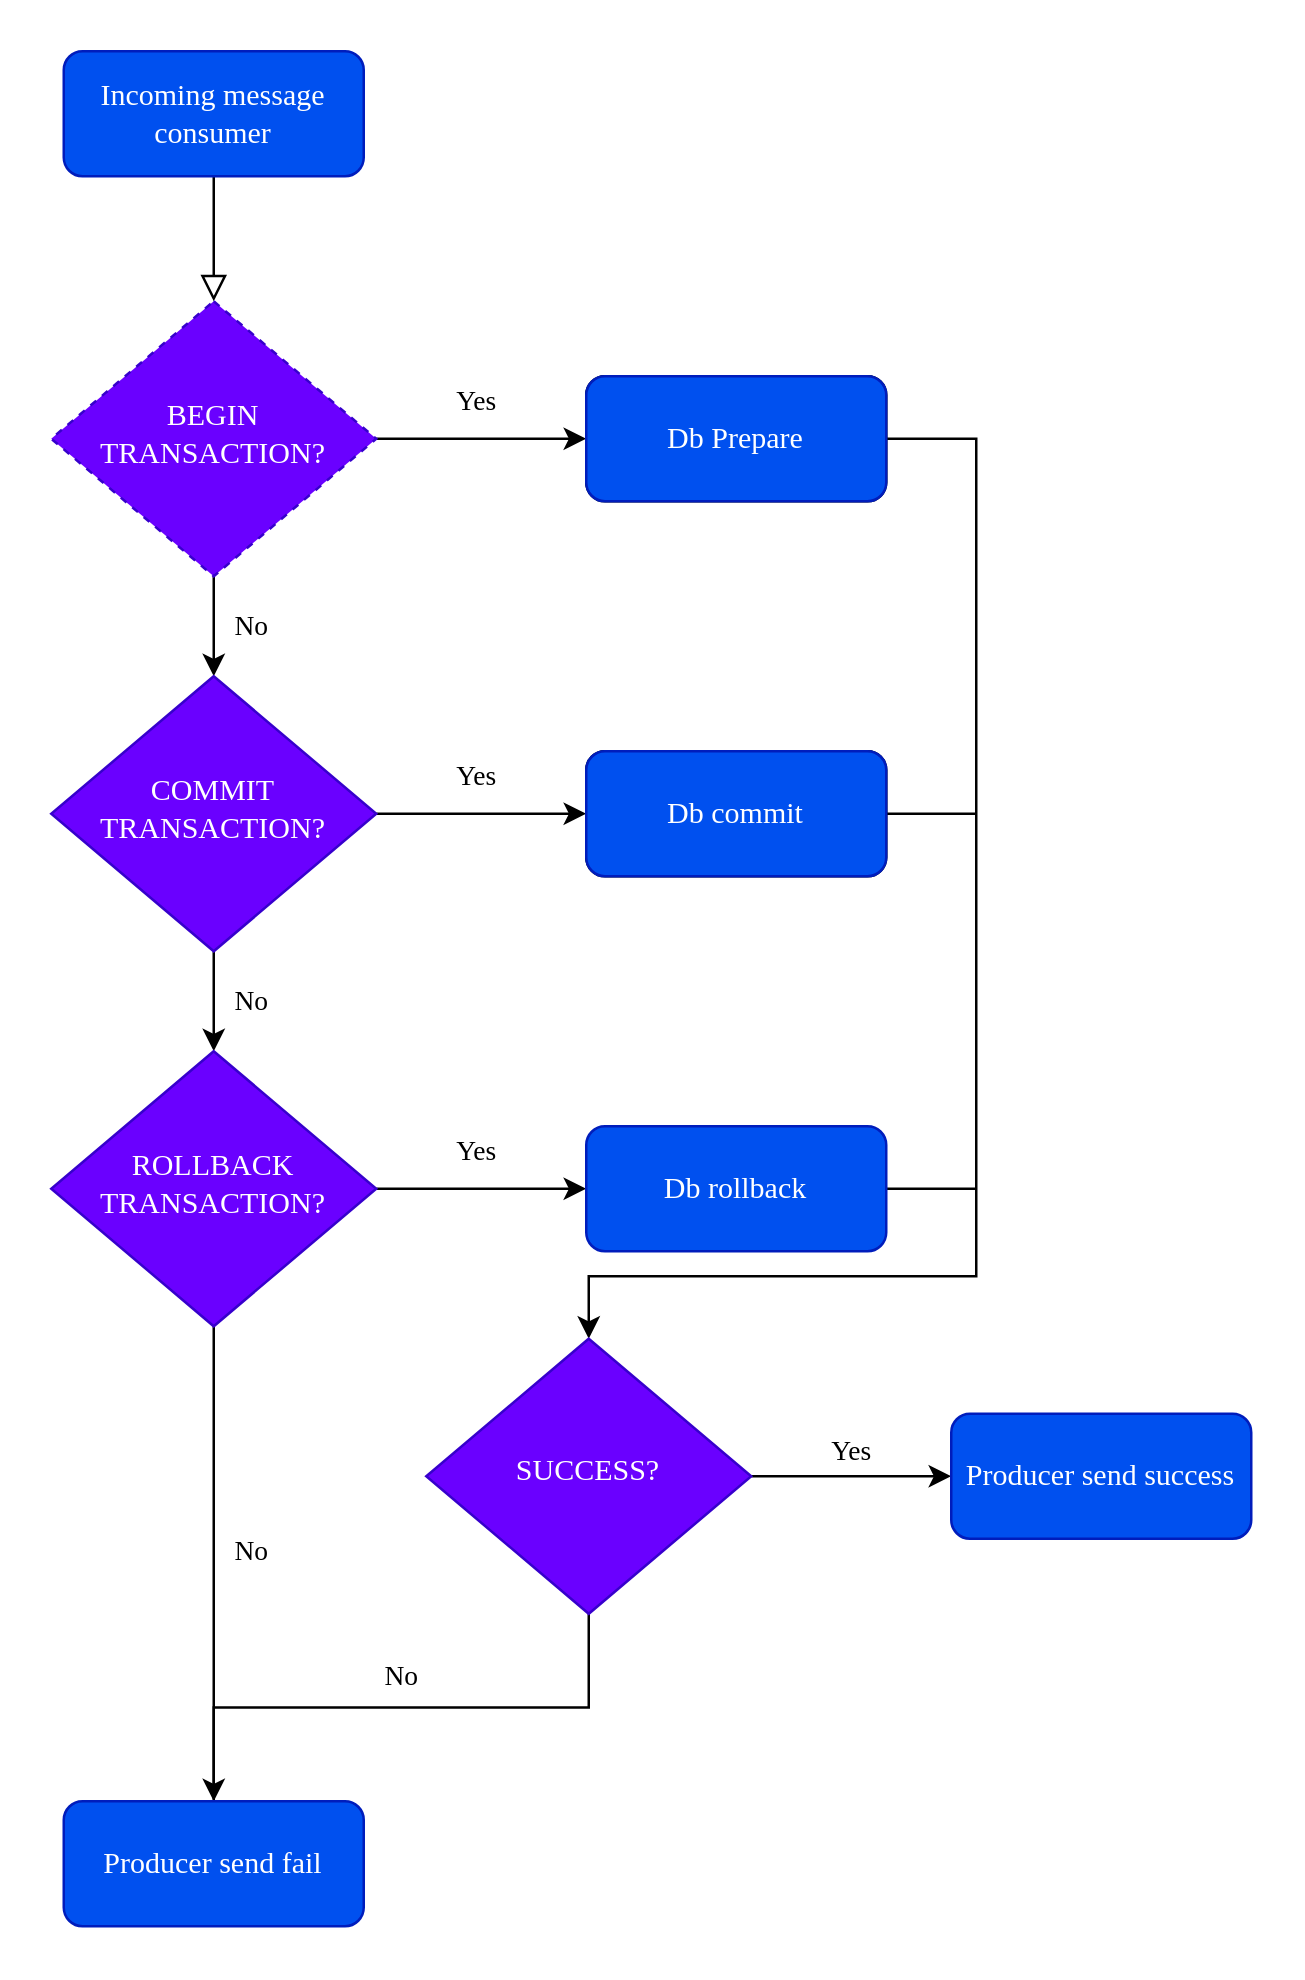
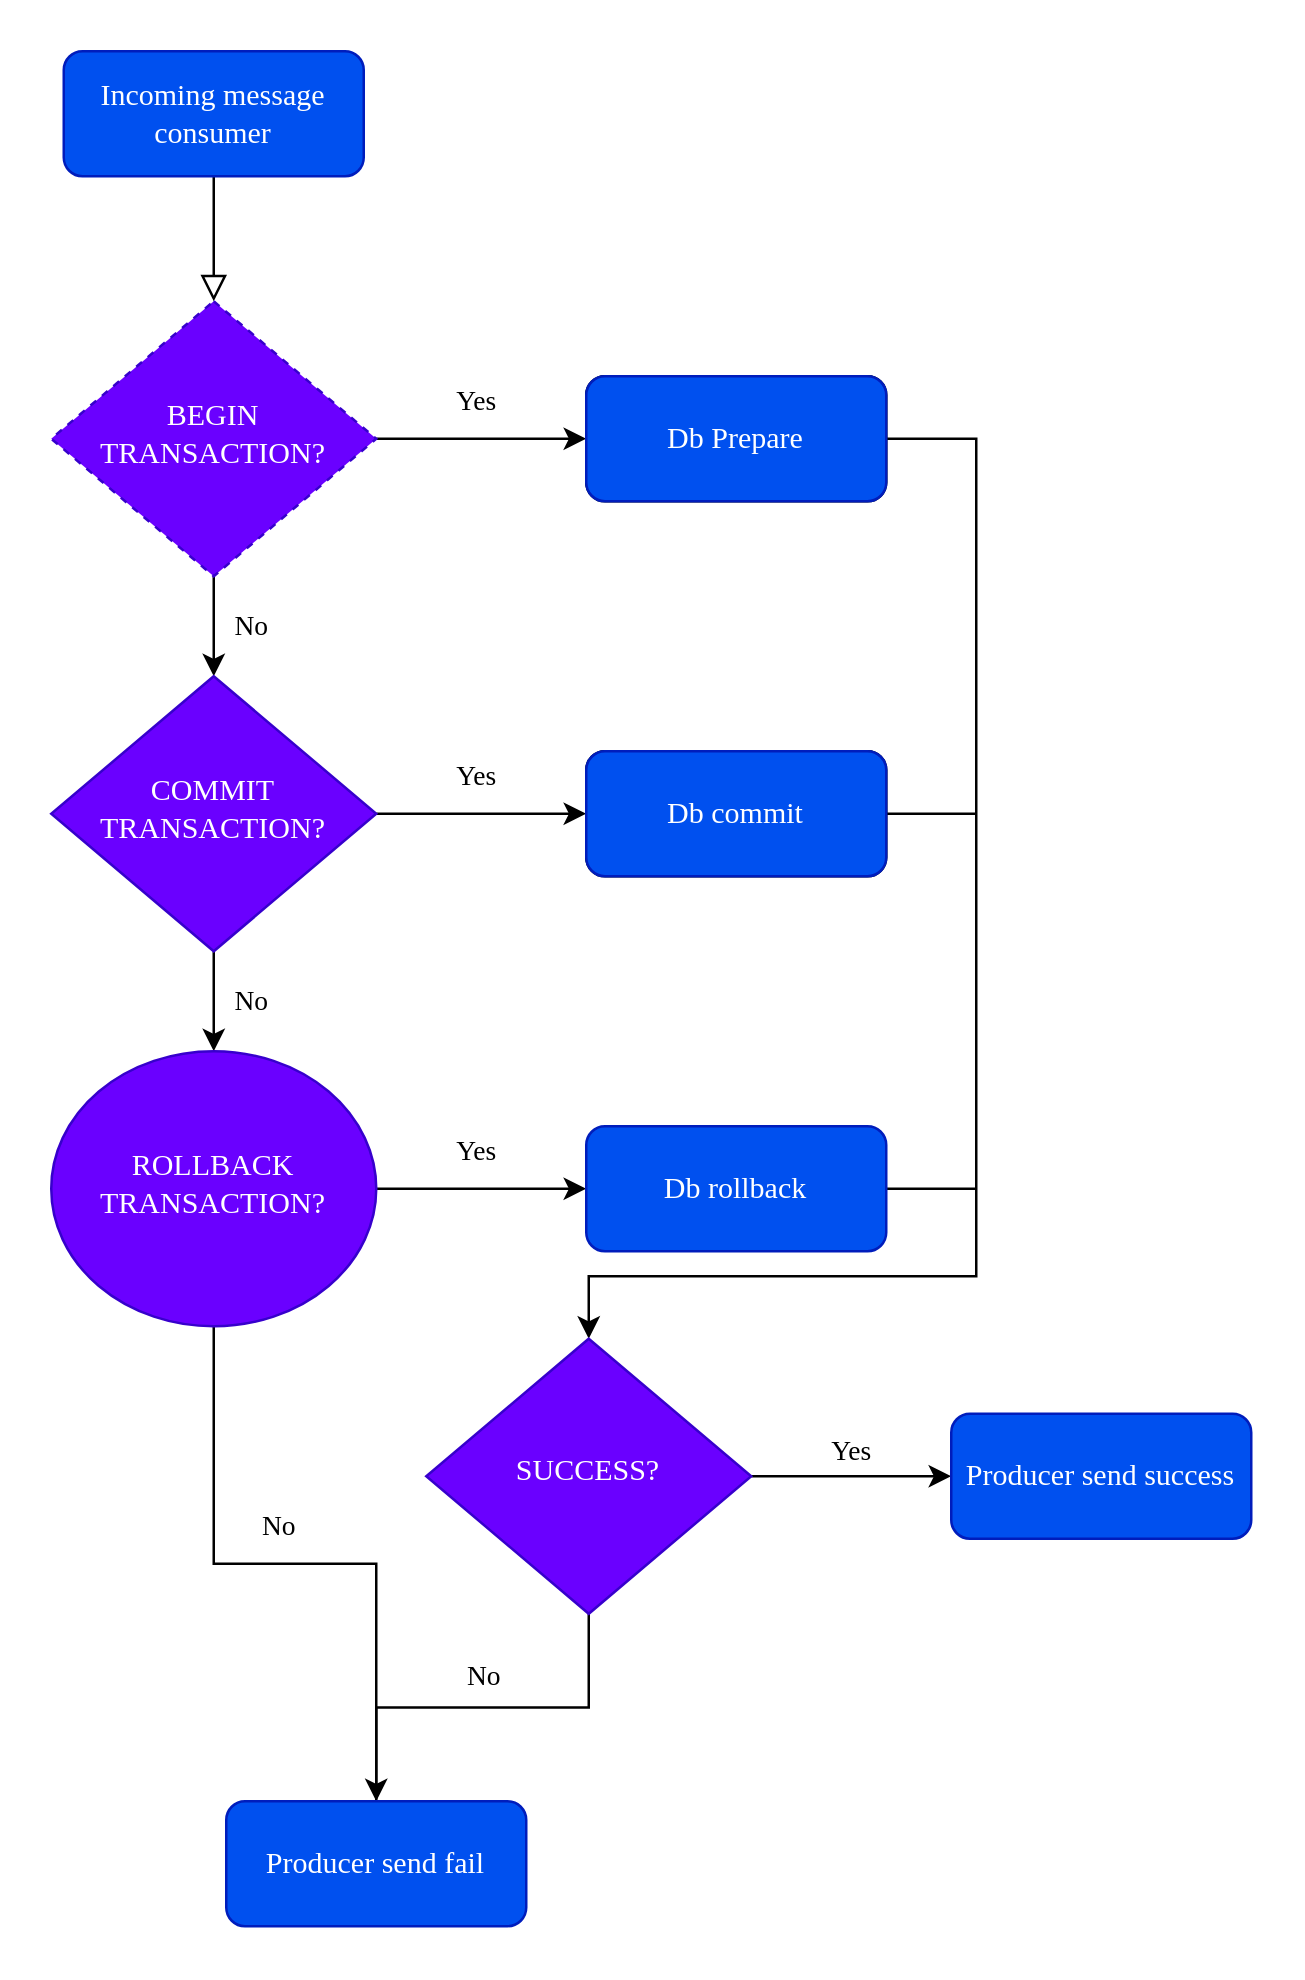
- <mxCell id="14" value="ROLLBACK TRANSACTION?" style="rhombus;whiteSpace=wrap;html=1;shadow=0;fontFamily=Oswald;fontSize=12;align=center;strokeWidth=1;spacing=6;spacingTop=-4;fontSource=https%3A%2F%2Ffonts.googleapis.com%2Fcss%3Ffamily%3DOswald;fillColor=#6a00ff;fontColor=#ffffff;strokeColor=#3700CC;" parent="1" vertex="1"><mxGeometry x="20" y="420" width="130" height="110" as="geometry" /></mxCell>
+ <mxCell id="14" value="ROLLBACK TRANSACTION?" style="ellipse;whiteSpace=wrap;html=1;shadow=0;fontFamily=Oswald;fontSize=12;align=center;strokeWidth=1;spacing=6;spacingTop=-4;fontSource=https%3A%2F%2Ffonts.googleapis.com%2Fcss%3Ffamily%3DOswald;fillColor=#6a00ff;fontColor=#ffffff;strokeColor=#3700CC;" parent="1" vertex="1"><mxGeometry x="20" y="420" width="130" height="110" as="geometry" /></mxCell>
- <mxCell id="23" value="Producer send fail" style="rounded=1;whiteSpace=wrap;html=1;fontSize=12;glass=0;strokeWidth=1;shadow=0;fontFamily=Oswald;fontSource=https%3A%2F%2Ffonts.googleapis.com%2Fcss%3Ffamily%3DOswald;fillColor=#0050ef;fontColor=#ffffff;strokeColor=#001DBC;" parent="1" vertex="1"><mxGeometry x="25" y="720" width="120" height="50" as="geometry" /></mxCell>
+ <mxCell id="23" value="Producer send fail" style="rounded=1;whiteSpace=wrap;html=1;fontSize=12;glass=0;strokeWidth=1;shadow=0;fontFamily=Oswald;fontSource=https%3A%2F%2Ffonts.googleapis.com%2Fcss%3Ffamily%3DOswald;fillColor=#0050ef;fontColor=#ffffff;strokeColor=#001DBC;" parent="1" vertex="1"><mxGeometry x="90" y="720" width="120" height="50" as="geometry" /></mxCell>
